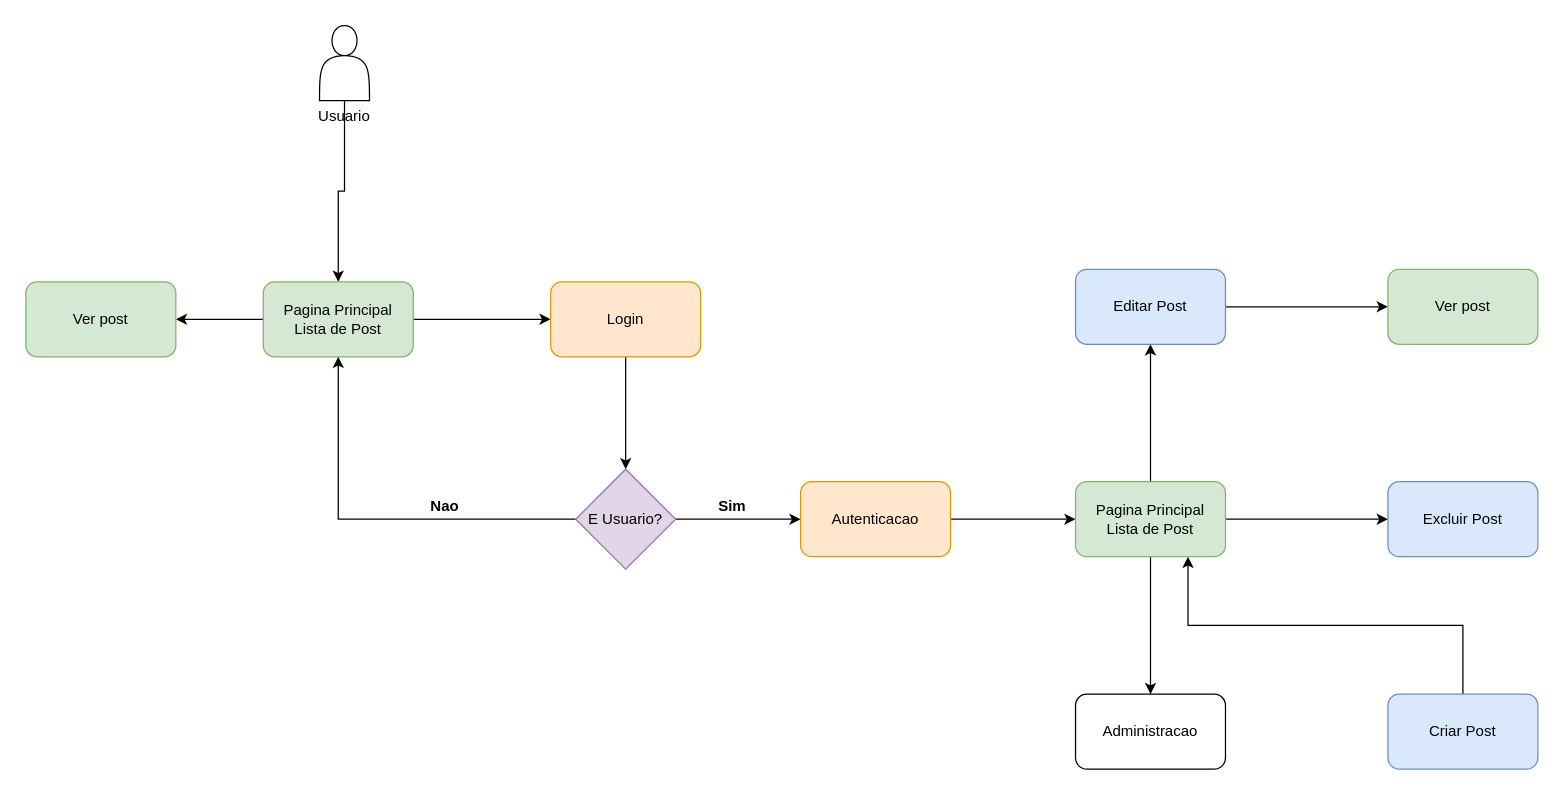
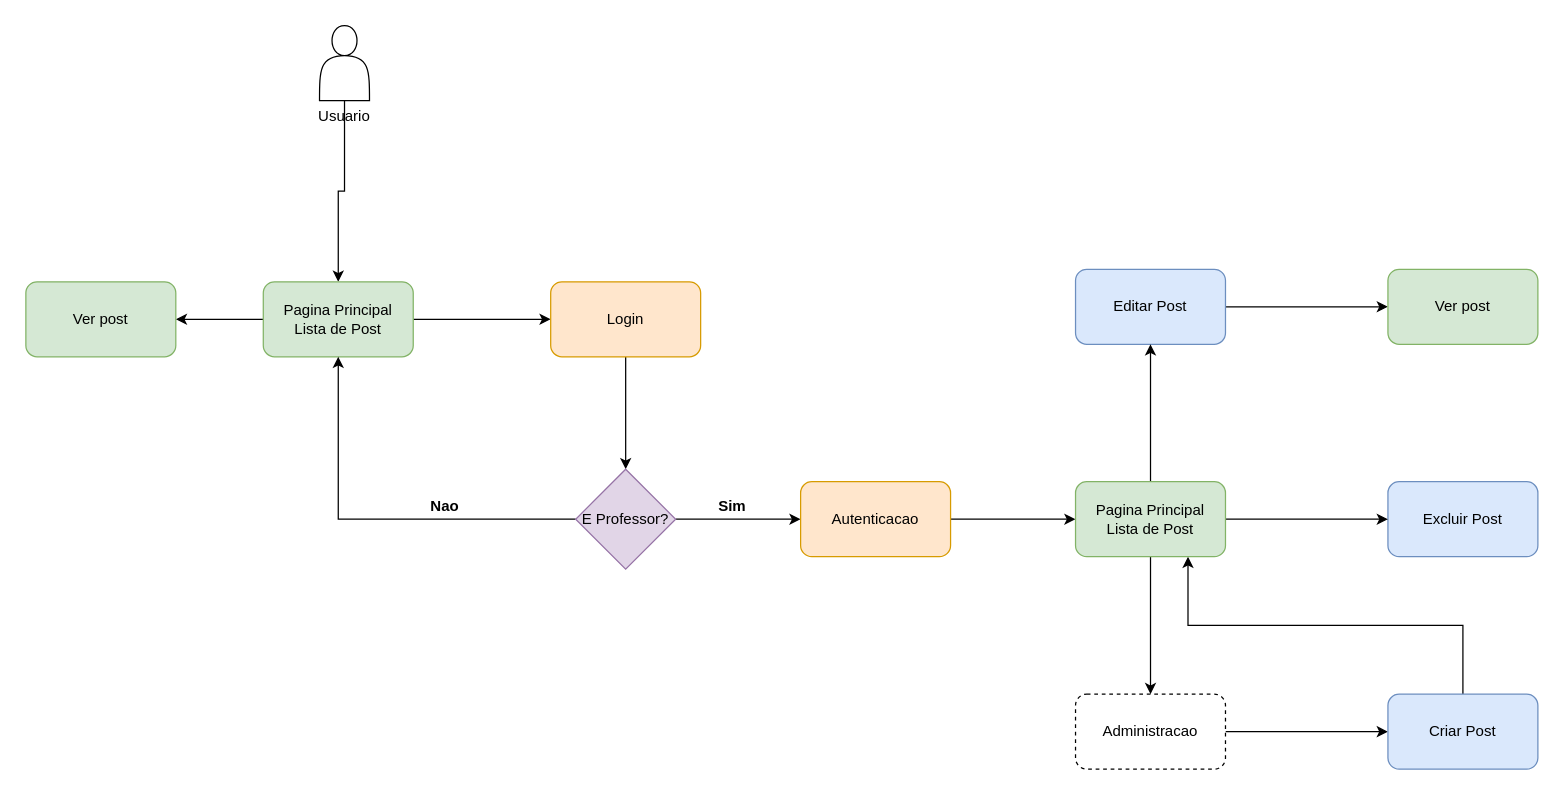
- <mxCell id="12" value="E Usuario?" style="rhombus;whiteSpace=wrap;html=1;fillColor=#e1d5e7;strokeColor=#9673a6;" parent="1" vertex="1"><mxGeometry x="460" y="375" width="80" height="80" as="geometry" /></mxCell>
+ <mxCell id="12" value="E Professor?" style="rhombus;whiteSpace=wrap;html=1;fillColor=#e1d5e7;strokeColor=#9673a6;" parent="1" vertex="1"><mxGeometry x="460" y="375" width="80" height="80" as="geometry" /></mxCell>
- <mxCell id="16" value="Administracao" style="rounded=1;whiteSpace=wrap;html=1;" parent="1" vertex="1"><mxGeometry x="860" y="555" width="120" height="60" as="geometry" /></mxCell>
+ <mxCell id="16" value="Administracao" style="rounded=1;whiteSpace=wrap;html=1;dashed=1;" parent="1" vertex="1"><mxGeometry x="860" y="555" width="120" height="60" as="geometry" /></mxCell>
+ <mxCell id="15" style="edgeStyle=orthogonalEdgeStyle;rounded=0;orthogonalLoop=1;jettySize=auto;html=1;entryX=0;entryY=0.5;entryDx=0;entryDy=0;" parent="1" source="16" target="20" edge="1"><mxGeometry relative="1" as="geometry" /></mxCell>
